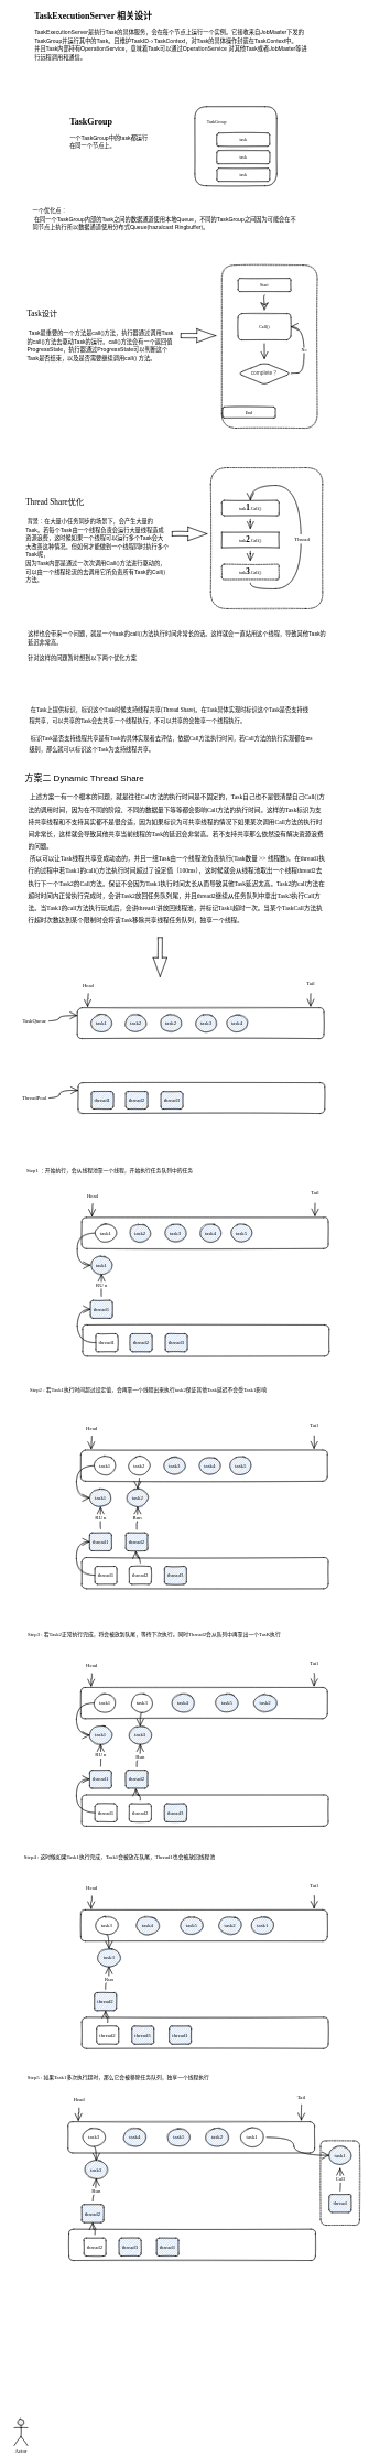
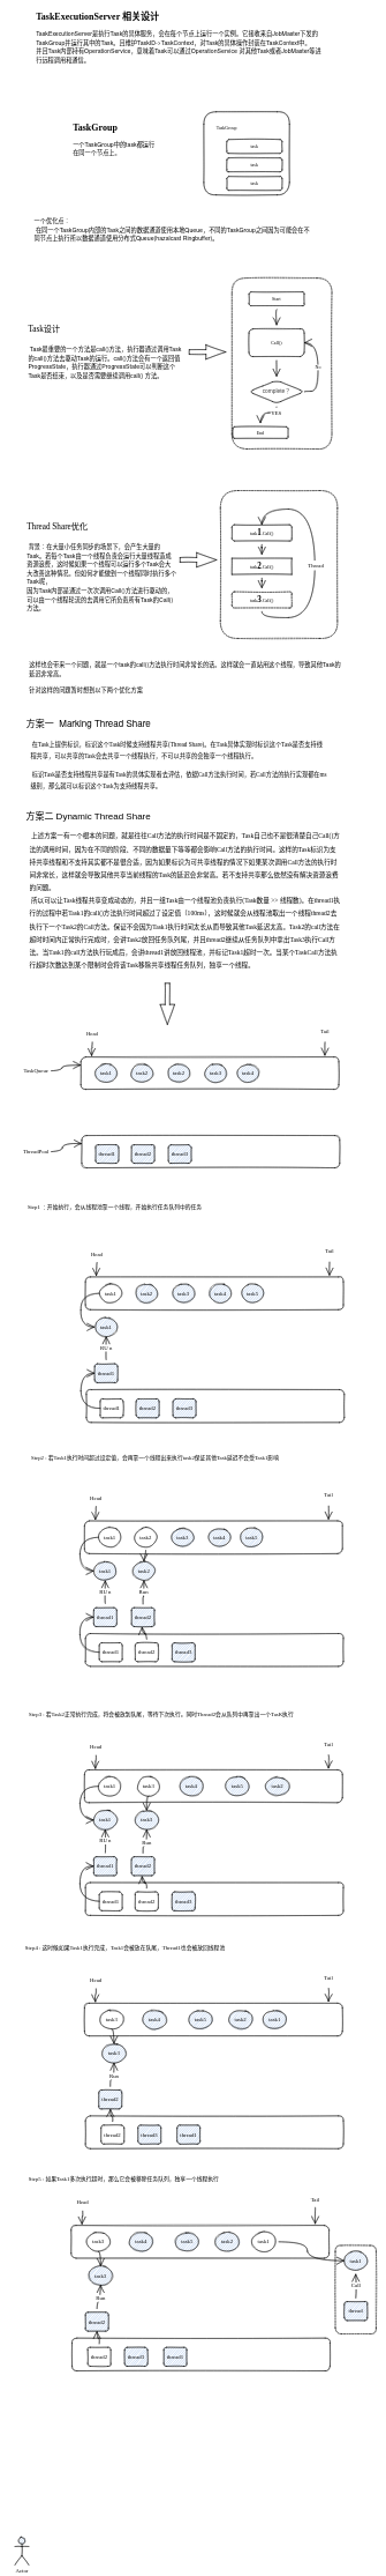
- <mxCell id="10" value="" style="edgeStyle=orthogonalEdgeStyle;curved=1;rounded=0;sketch=1;hachureGap=4;orthogonalLoop=1;jettySize=auto;html=1;fontFamily=Architects Daughter;fontSource=https%3A%2F%2Ffonts.googleapis.com%2Fcss%3Ffamily%3DArchitects%2BDaughter;fontSize=10;endArrow=classic;startSize=14;endSize=14;sourcePerimeterSpacing=8;targetPerimeterSpacing=8;" parent="1" source="11" target="13" edge="1"><mxGeometry relative="1" as="geometry" /></mxCell>
+ <mxCell id="10" value="" style="edgeStyle=orthogonalEdgeStyle;curved=1;rounded=0;sketch=1;hachureGap=4;orthogonalLoop=1;jettySize=auto;html=1;fontFamily=Architects Daughter;fontSource=https%3A%2F%2Ffonts.googleapis.com%2Fcss%3Ffamily%3DArchitects%2BDaughter;fontSize=10;endArrow=open;startSize=14;endSize=14;sourcePerimeterSpacing=8;targetPerimeterSpacing=8;" parent="1" source="11" target="13" edge="1"><mxGeometry relative="1" as="geometry" /></mxCell>
+ <mxCell id="15" value="" style="edgeStyle=orthogonalEdgeStyle;curved=1;rounded=0;sketch=1;hachureGap=4;orthogonalLoop=1;jettySize=auto;html=1;fontFamily=Architects Daughter;fontSource=https%3A%2F%2Ffonts.googleapis.com%2Fcss%3Ffamily%3DArchitects%2BDaughter;fontSize=10;endArrow=open;startSize=14;endSize=14;sourcePerimeterSpacing=8;targetPerimeterSpacing=8;" parent="1" source="17" target="18" edge="1"><mxGeometry relative="1" as="geometry" /></mxCell>
+ <mxCell id="16" value="&lt;font style=&quot;font-size: 12px;&quot;&gt;YES&lt;/font&gt;" style="edgeLabel;html=1;align=center;verticalAlign=middle;resizable=0;points=[];fontSize=18;fontFamily=Architects Daughter;" parent="15" vertex="1" connectable="0"><mxGeometry x="-0.608" y="-1" relative="1" as="geometry"><mxPoint as="offset" /></mxGeometry></mxCell>
+ <mxCell id="172" value="&lt;span style=&quot;font-family: &amp;quot;Helvetica Neue&amp;quot;; font-size: 20px; text-align: start;&quot;&gt;方案一&amp;nbsp;&amp;nbsp;Marking Thread Share&lt;/span&gt;" style="text;html=1;strokeColor=none;fillColor=none;align=center;verticalAlign=middle;whiteSpace=wrap;rounded=0;dashed=1;sketch=1;hachureGap=4;fontFamily=Architects Daughter;fontSource=https%3A%2F%2Ffonts.googleapis.com%2Fcss%3Ffamily%3DArchitects%2BDaughter;fontSize=19;" vertex="1" parent="1"><mxGeometry x="44.5" y="1540" width="294" height="50" as="geometry" /></mxCell>
- <mxCell id="45" value="Step1 ：开始执行，会从线程池拿一个线程，开始执行任务队列中的任务" style="text;html=1;strokeColor=none;fillColor=none;align=center;verticalAlign=middle;whiteSpace=wrap;rounded=0;sketch=1;hachureGap=4;fontFamily=Architects Daughter;fontSource=https%3A%2F%2Ffonts.googleapis.com%2Fcss%3Ffamily%3DArchitects%2BDaughter;fontSize=12;" parent="1" vertex="1"><mxGeometry x="20" y="2640" width="458" height="30" as="geometry" /></mxCell>
+ <mxCell id="45" value="Step1 ：开始执行，会从线程池拿一个线程，开始执行任务队列中的任务" style="text;html=1;strokeColor=none;fillColor=none;align=center;verticalAlign=middle;whiteSpace=wrap;rounded=0;sketch=1;hachureGap=4;fontFamily=Architects Daughter;fontSource=https%3A%2F%2Ffonts.googleapis.com%2Fcss%3Ffamily%3DArchitects%2BDaughter;fontSize=12;" parent="1" vertex="1"><mxGeometry x="20" y="2595" width="458" height="30" as="geometry" /></mxCell>
